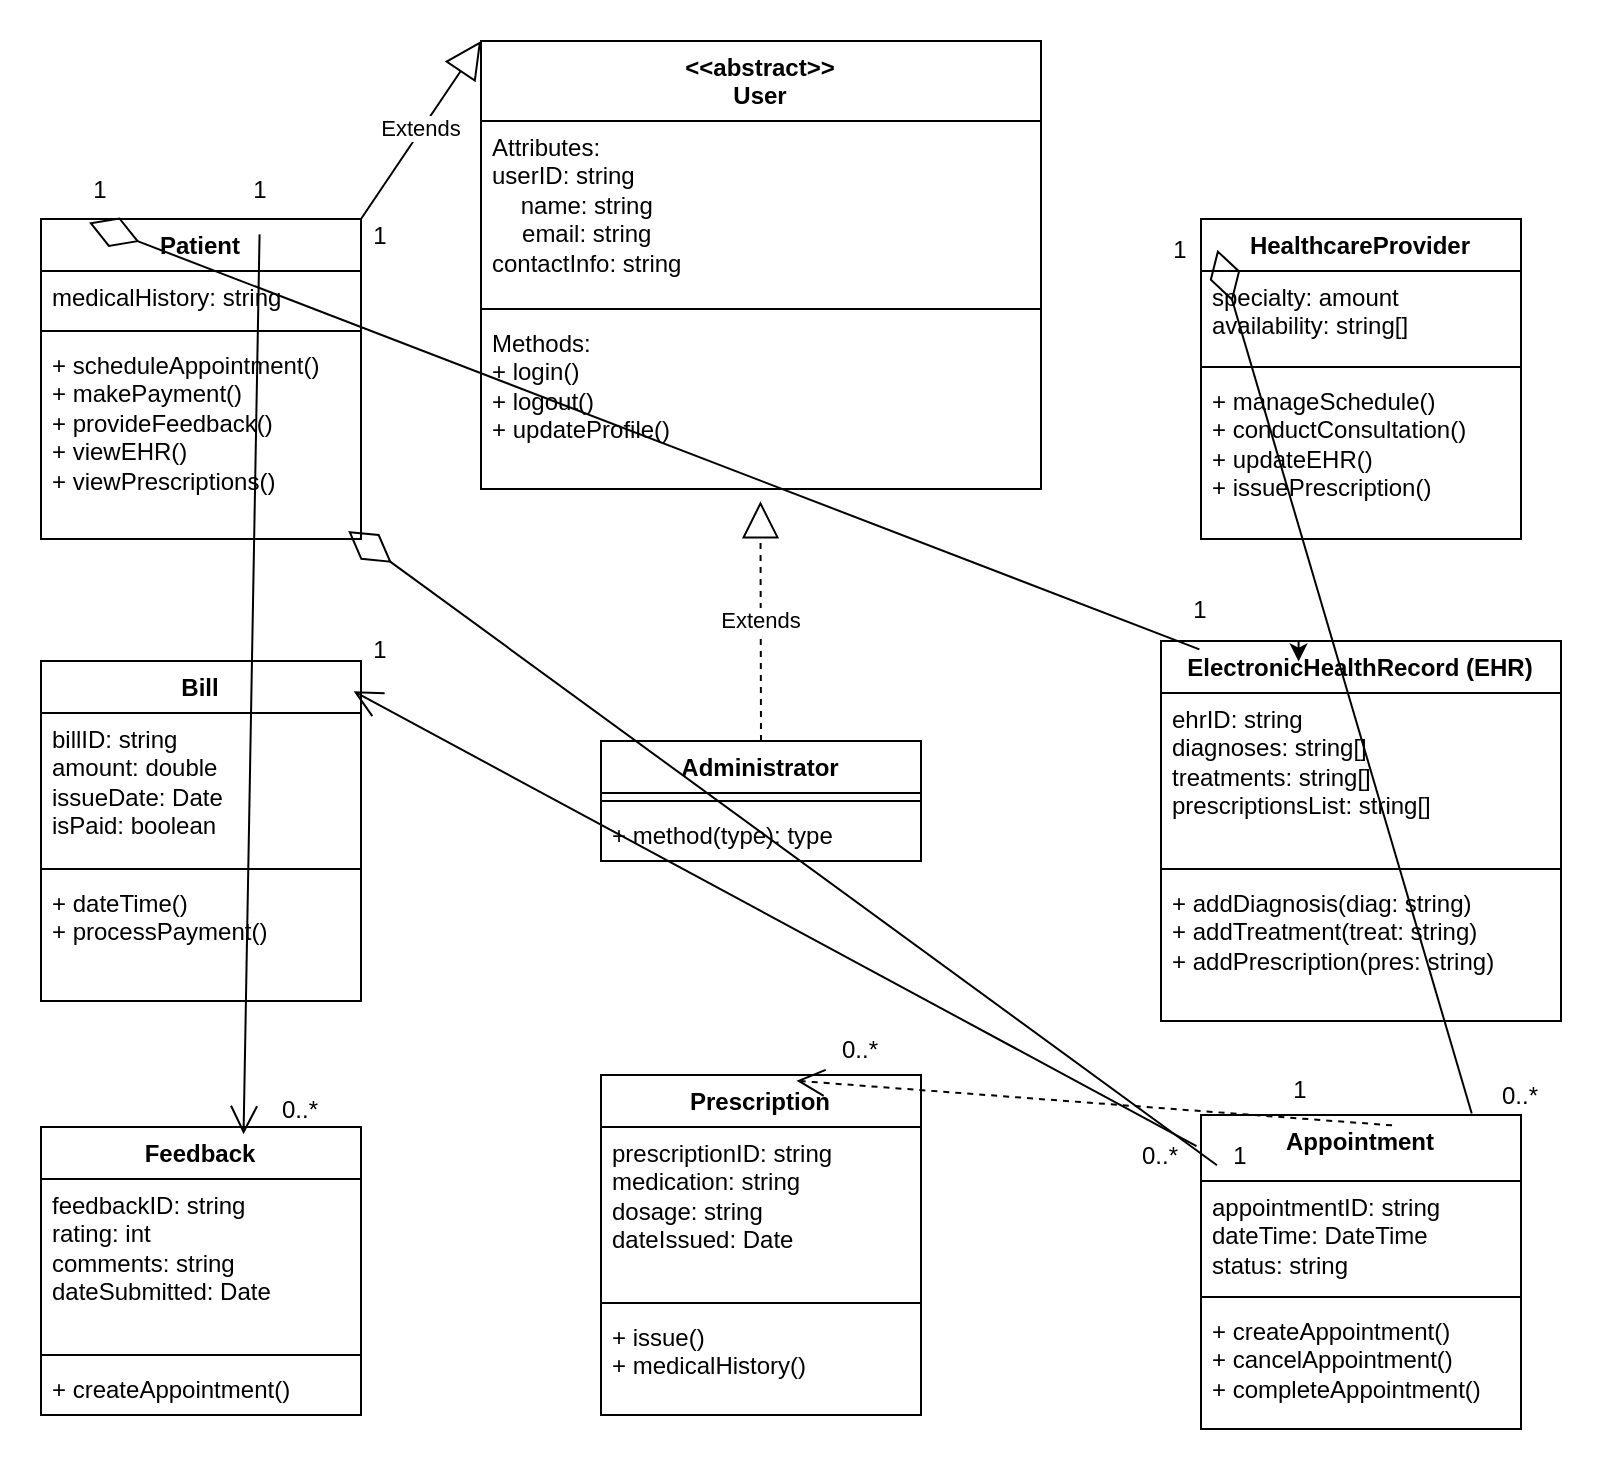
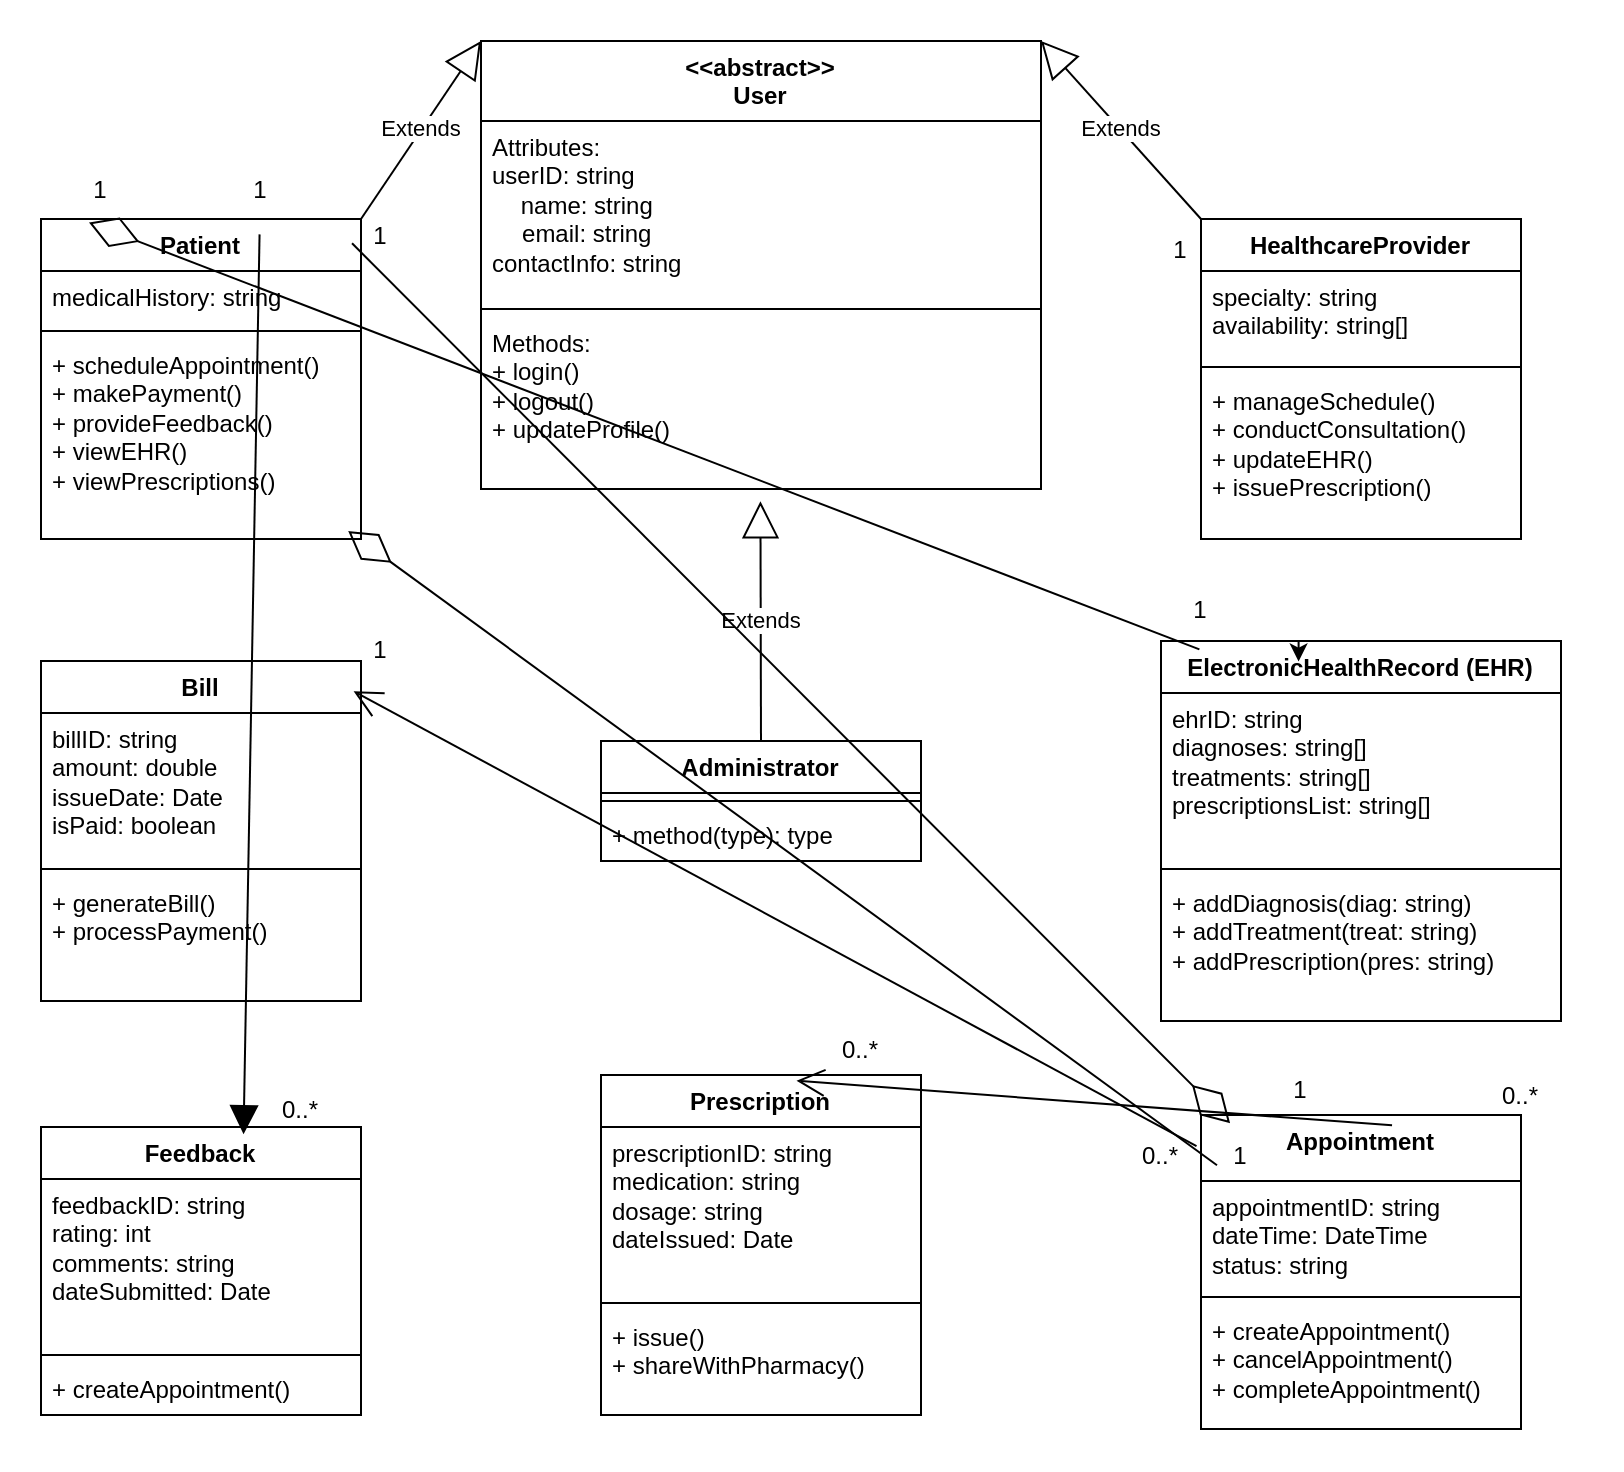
+ <mxCell id="11" value="Extends" style="endArrow=block;endSize=16;endFill=0;html=1;rounded=0;exitX=0;exitY=0;exitDx=0;exitDy=0;entryX=1;entryY=0;entryDx=0;entryDy=0;" edge="1" parent="1" source="12" target="2"><mxGeometry width="160" relative="1" as="geometry"><mxPoint x="590.28" y="157.75" as="sourcePoint" /><mxPoint x="700" y="270" as="targetPoint" /></mxGeometry></mxCell>
- <mxCell id="13" value="specialty: amount&lt;div&gt;availability: string[]&lt;/div&gt;" style="text;strokeColor=none;fillColor=none;align=left;verticalAlign=top;spacingLeft=4;spacingRight=4;overflow=hidden;rotatable=0;points=[[0,0.5],[1,0.5]];portConstraint=eastwest;whiteSpace=wrap;html=1;" vertex="1" parent="12"><mxGeometry y="26" width="160" height="44" as="geometry" /></mxCell>
+ <mxCell id="13" value="specialty: string&lt;div&gt;availability: string[]&lt;/div&gt;" style="text;strokeColor=none;fillColor=none;align=left;verticalAlign=top;spacingLeft=4;spacingRight=4;overflow=hidden;rotatable=0;points=[[0,0.5],[1,0.5]];portConstraint=eastwest;whiteSpace=wrap;html=1;" vertex="1" parent="12"><mxGeometry y="26" width="160" height="44" as="geometry" /></mxCell>
- <mxCell id="19" value="Extends" style="endArrow=block;endSize=16;endFill=0;html=1;rounded=0;exitX=0.5;exitY=0;exitDx=0;exitDy=0;entryX=0.499;entryY=1.071;entryDx=0;entryDy=0;entryPerimeter=0;dashed=1;" edge="1" parent="1" source="16" target="5"><mxGeometry width="160" relative="1" as="geometry"><mxPoint x="390" y="290" as="sourcePoint" /><mxPoint x="550" y="290" as="targetPoint" /></mxGeometry></mxCell>
+ <mxCell id="19" value="Extends" style="endArrow=block;endSize=16;endFill=0;html=1;rounded=0;exitX=0.5;exitY=0;exitDx=0;exitDy=0;entryX=0.499;entryY=1.071;entryDx=0;entryDy=0;entryPerimeter=0;" edge="1" parent="1" source="16" target="5"><mxGeometry width="160" relative="1" as="geometry"><mxPoint x="390" y="290" as="sourcePoint" /><mxPoint x="550" y="290" as="targetPoint" /></mxGeometry></mxCell>
- <mxCell id="44" value="" style="endArrow=diamondThin;endFill=0;endSize=24;html=1;rounded=0;entryX=0.051;entryY=0.096;entryDx=0;entryDy=0;entryPerimeter=0;exitX=0.846;exitY=-0.005;exitDx=0;exitDy=0;exitPerimeter=0;" edge="1" parent="1" source="28" target="12"><mxGeometry width="160" relative="1" as="geometry"><mxPoint x="60" y="530" as="sourcePoint" /><mxPoint x="220" y="530" as="targetPoint" /></mxGeometry></mxCell>
- <mxCell id="23" value="+ dateTime()&lt;div&gt;+ processPayment()&lt;/div&gt;" style="text;strokeColor=none;fillColor=none;align=left;verticalAlign=top;spacingLeft=4;spacingRight=4;overflow=hidden;rotatable=0;points=[[0,0.5],[1,0.5]];portConstraint=eastwest;whiteSpace=wrap;html=1;" vertex="1" parent="20"><mxGeometry y="108" width="160" height="62" as="geometry" /></mxCell>
+ <mxCell id="23" value="+ generateBill()&lt;div&gt;+ processPayment()&lt;/div&gt;" style="text;strokeColor=none;fillColor=none;align=left;verticalAlign=top;spacingLeft=4;spacingRight=4;overflow=hidden;rotatable=0;points=[[0,0.5],[1,0.5]];portConstraint=eastwest;whiteSpace=wrap;html=1;" vertex="1" parent="20"><mxGeometry y="108" width="160" height="62" as="geometry" /></mxCell>
+ <mxCell id="42" value="" style="endArrow=diamondThin;endFill=0;endSize=24;html=1;rounded=0;exitX=0.972;exitY=0.076;exitDx=0;exitDy=0;exitPerimeter=0;entryX=0.091;entryY=0.026;entryDx=0;entryDy=0;entryPerimeter=0;" edge="1" parent="1" source="6" target="28"><mxGeometry width="160" relative="1" as="geometry"><mxPoint x="200" y="160" as="sourcePoint" /><mxPoint x="400" y="480" as="targetPoint" /></mxGeometry></mxCell>
- <mxCell id="53" value="" style="endArrow=open;endFill=1;endSize=12;html=1;rounded=0;entryX=0.611;entryY=0.017;entryDx=0;entryDy=0;entryPerimeter=0;exitX=0.597;exitY=0.033;exitDx=0;exitDy=0;exitPerimeter=0;dashed=1;" edge="1" parent="1" source="28" target="32"><mxGeometry width="160" relative="1" as="geometry"><mxPoint x="440" y="780" as="sourcePoint" /><mxPoint x="600" y="780" as="targetPoint" /></mxGeometry></mxCell>
+ <mxCell id="53" value="" style="endArrow=open;endFill=1;endSize=12;html=1;rounded=0;entryX=0.611;entryY=0.017;entryDx=0;entryDy=0;entryPerimeter=0;exitX=0.597;exitY=0.033;exitDx=0;exitDy=0;exitPerimeter=0;" edge="1" parent="1" source="28" target="32"><mxGeometry width="160" relative="1" as="geometry"><mxPoint x="440" y="780" as="sourcePoint" /><mxPoint x="600" y="780" as="targetPoint" /></mxGeometry></mxCell>
- <mxCell id="57" value="" style="endArrow=open;endFill=1;endSize=12;html=1;rounded=0;exitX=0.683;exitY=0.048;exitDx=0;exitDy=0;exitPerimeter=0;entryX=0.633;entryY=0.025;entryDx=0;entryDy=0;entryPerimeter=0;" edge="1" parent="1" source="6" target="24"><mxGeometry width="160" relative="1" as="geometry"><mxPoint x="200" y="490" as="sourcePoint" /><mxPoint x="360" y="490" as="targetPoint" /></mxGeometry></mxCell>
+ <mxCell id="57" value="" style="endArrow=block;endFill=1;endSize=12;html=1;rounded=0;exitX=0.683;exitY=0.048;exitDx=0;exitDy=0;exitPerimeter=0;entryX=0.633;entryY=0.025;entryDx=0;entryDy=0;entryPerimeter=0;" edge="1" parent="1" source="6" target="24"><mxGeometry width="160" relative="1" as="geometry"><mxPoint x="200" y="490" as="sourcePoint" /><mxPoint x="360" y="490" as="targetPoint" /></mxGeometry></mxCell>
- <mxCell id="35" value="+ issue()&lt;div&gt;+ medicalHistory()&lt;/div&gt;" style="text;strokeColor=none;fillColor=none;align=left;verticalAlign=top;spacingLeft=4;spacingRight=4;overflow=hidden;rotatable=0;points=[[0,0.5],[1,0.5]];portConstraint=eastwest;whiteSpace=wrap;html=1;" vertex="1" parent="32"><mxGeometry y="118" width="160" height="52" as="geometry" /></mxCell>
+ <mxCell id="35" value="+ issue()&lt;div&gt;+ shareWithPharmacy()&lt;/div&gt;" style="text;strokeColor=none;fillColor=none;align=left;verticalAlign=top;spacingLeft=4;spacingRight=4;overflow=hidden;rotatable=0;points=[[0,0.5],[1,0.5]];portConstraint=eastwest;whiteSpace=wrap;html=1;" vertex="1" parent="32"><mxGeometry y="118" width="160" height="52" as="geometry" /></mxCell>
